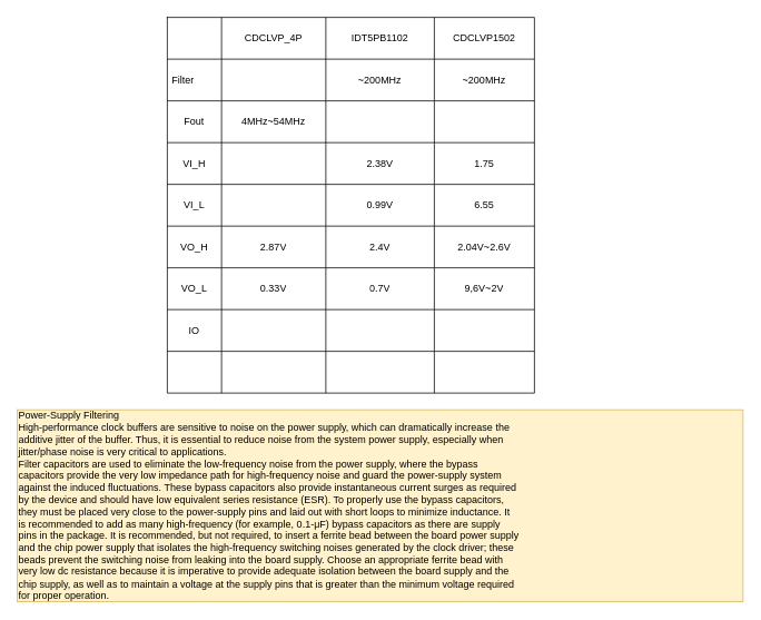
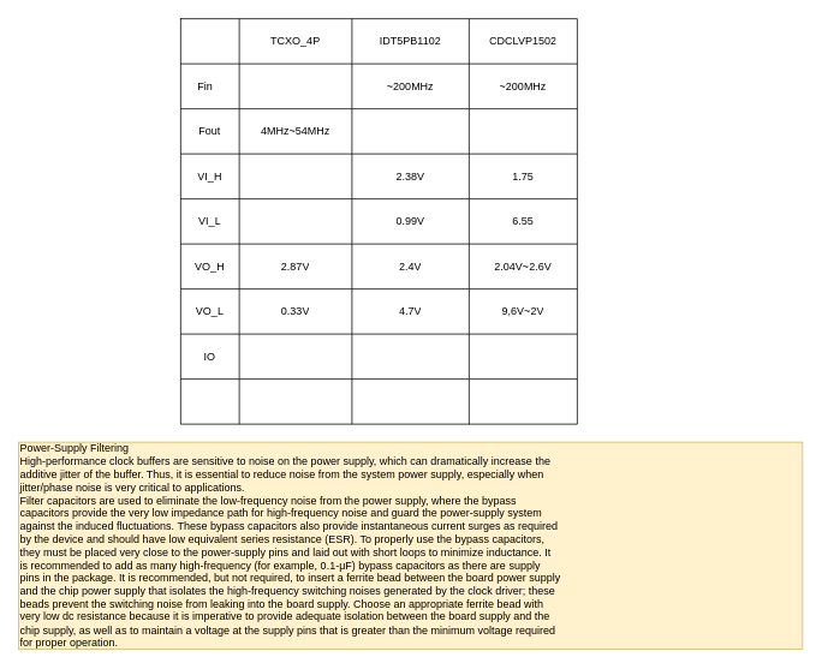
- <mxCell id="5" value="CDCLVP_4P" style="shape=partialRectangle;html=1;whiteSpace=wrap;connectable=0;strokeColor=inherit;overflow=hidden;fillColor=none;top=0;left=0;bottom=0;right=0;pointerEvents=1;" vertex="1" parent="3"><mxGeometry x="65" width="125" height="50" as="geometry"><mxRectangle width="125" height="50" as="alternateBounds" /></mxGeometry></mxCell>
+ <mxCell id="5" value="TCXO_4P" style="shape=partialRectangle;html=1;whiteSpace=wrap;connectable=0;strokeColor=inherit;overflow=hidden;fillColor=none;top=0;left=0;bottom=0;right=0;pointerEvents=1;" vertex="1" parent="3"><mxGeometry x="65" width="125" height="50" as="geometry"><mxRectangle width="125" height="50" as="alternateBounds" /></mxGeometry></mxCell>
- <mxCell id="9" value="Filter&lt;span style=&quot;white-space: pre;&quot;&gt;&#09;&lt;/span&gt;" style="shape=partialRectangle;html=1;whiteSpace=wrap;connectable=0;strokeColor=inherit;overflow=hidden;fillColor=none;top=0;left=0;bottom=0;right=0;pointerEvents=1;" vertex="1" parent="8"><mxGeometry width="65" height="50" as="geometry"><mxRectangle width="65" height="50" as="alternateBounds" /></mxGeometry></mxCell>
+ <mxCell id="9" value="Fin&lt;span style=&quot;white-space: pre;&quot;&gt;&#09;&lt;/span&gt;" style="shape=partialRectangle;html=1;whiteSpace=wrap;connectable=0;strokeColor=inherit;overflow=hidden;fillColor=none;top=0;left=0;bottom=0;right=0;pointerEvents=1;" vertex="1" parent="8"><mxGeometry width="65" height="50" as="geometry"><mxRectangle width="65" height="50" as="alternateBounds" /></mxGeometry></mxCell>
- <mxCell id="36" value="0.7V" style="shape=partialRectangle;html=1;whiteSpace=wrap;connectable=0;strokeColor=inherit;overflow=hidden;fillColor=none;top=0;left=0;bottom=0;right=0;pointerEvents=1;" vertex="1" parent="33"><mxGeometry x="190" width="130" height="50" as="geometry"><mxRectangle width="130" height="50" as="alternateBounds" /></mxGeometry></mxCell>
+ <mxCell id="36" value="4.7V" style="shape=partialRectangle;html=1;whiteSpace=wrap;connectable=0;strokeColor=inherit;overflow=hidden;fillColor=none;top=0;left=0;bottom=0;right=0;pointerEvents=1;" vertex="1" parent="33"><mxGeometry x="190" width="130" height="50" as="geometry"><mxRectangle width="130" height="50" as="alternateBounds" /></mxGeometry></mxCell>
